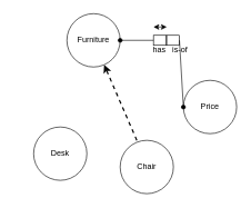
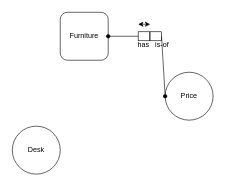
- <mxCell id="2" value="Furniture" style="ellipse;whiteSpace=wrap;html=1;aspect=fixed;" vertex="1" parent="1"><mxGeometry x="100" y="20" width="80" height="80" as="geometry" /></mxCell>
+ <mxCell id="2" value="Furniture" style="whiteSpace=wrap;html=1;aspect=fixed;rounded=1;" vertex="1" parent="1"><mxGeometry x="100" y="20" width="80" height="80" as="geometry" /></mxCell>
- <mxCell id="5" value="" style="endArrow=classic;dashed=1;html=1;strokeWidth=2;rounded=0;exitX=0.313;exitY=0;exitDx=0;exitDy=0;exitPerimeter=0;endFill=1;" edge="1" parent="1" source="4" target="2"><mxGeometry width="50" height="50" relative="1" as="geometry"><mxPoint x="82" y="223" as="sourcePoint" /><mxPoint x="240" y="120" as="targetPoint" /></mxGeometry></mxCell>
- <mxCell id="3" value="Desk" style="ellipse;whiteSpace=wrap;html=1;aspect=fixed;" vertex="1" parent="1"><mxGeometry x="50" y="190" width="80" height="80" as="geometry" /></mxCell>
+ <mxCell id="3" value="Desk" style="ellipse;whiteSpace=wrap;html=1;aspect=fixed;" vertex="1" parent="1"><mxGeometry x="20" y="210" width="80" height="80" as="geometry" /></mxCell>
- <mxCell id="4" value="Chair" style="ellipse;whiteSpace=wrap;html=1;aspect=fixed;" vertex="1" parent="1"><mxGeometry x="180" y="210" width="80" height="80" as="geometry" /></mxCell>
